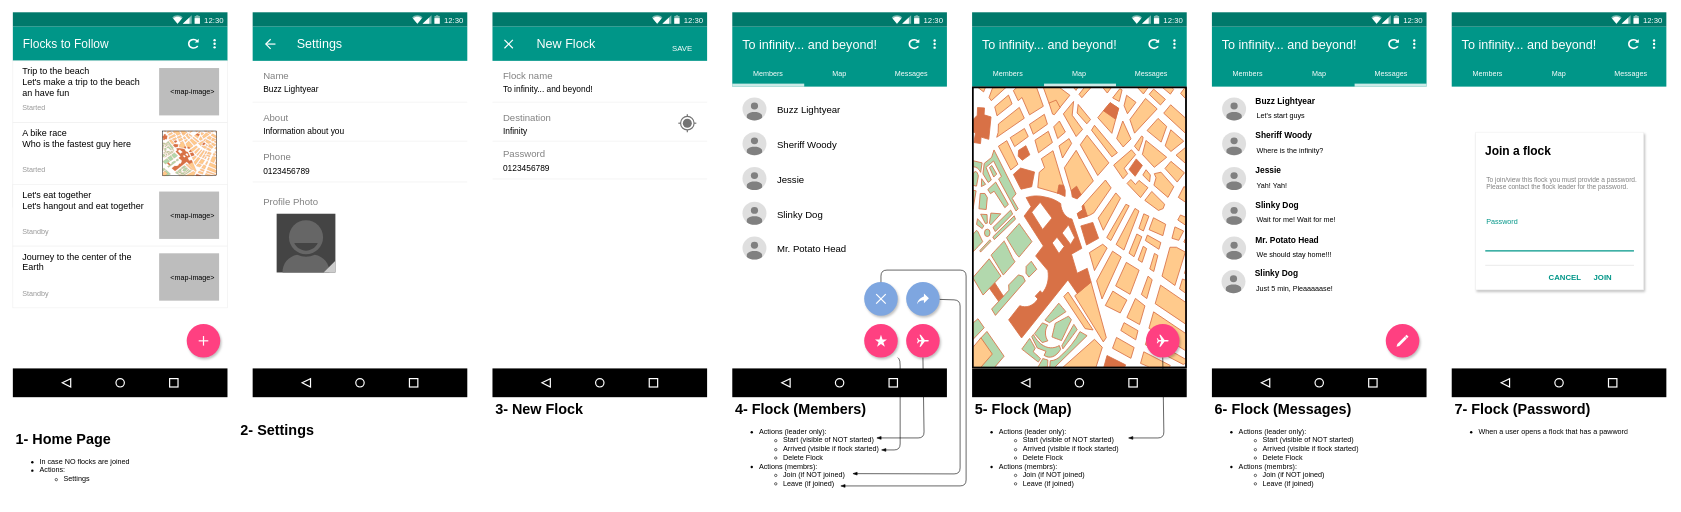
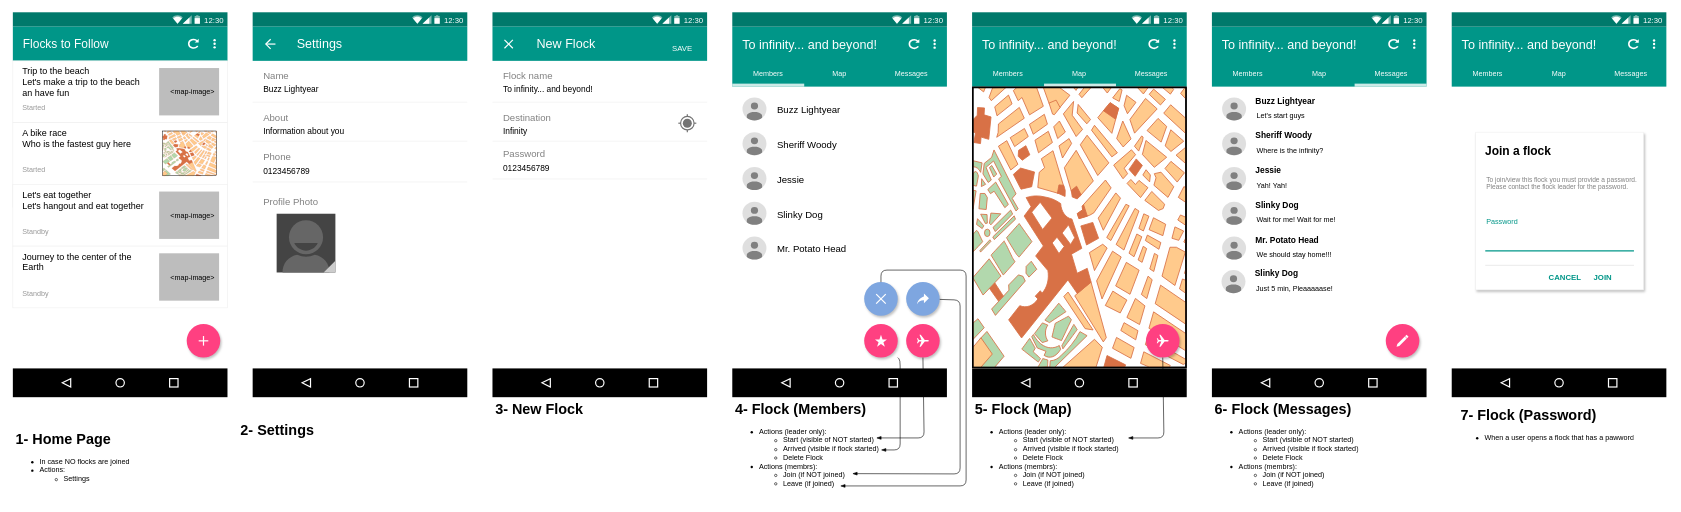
- <mxCell id="171" value="&lt;h1&gt;7- Flock (Password)&lt;/h1&gt;&lt;div&gt;&lt;ul&gt;&lt;li&gt;When a user opens a flock that has a pawword&lt;/li&gt;&lt;/ul&gt;&lt;/div&gt;&lt;p&gt;&lt;/p&gt;" style="text;html=1;strokeColor=none;fillColor=none;spacing=5;spacingTop=-20;whiteSpace=wrap;overflow=hidden;rounded=0;" vertex="1" parent="1"><mxGeometry x="2420" y="662" width="360" height="158" as="geometry" /></mxCell>
+ <mxCell id="171" value="&lt;h1&gt;7- Flock (Password)&lt;/h1&gt;&lt;div&gt;&lt;ul&gt;&lt;li&gt;When a user opens a flock that has a pawword&lt;/li&gt;&lt;/ul&gt;&lt;/div&gt;&lt;p&gt;&lt;/p&gt;" style="text;html=1;strokeColor=none;fillColor=none;spacing=5;spacingTop=-20;whiteSpace=wrap;overflow=hidden;rounded=0;" vertex="1" parent="1"><mxGeometry x="2430" y="672" width="360" height="158" as="geometry" /></mxCell>
